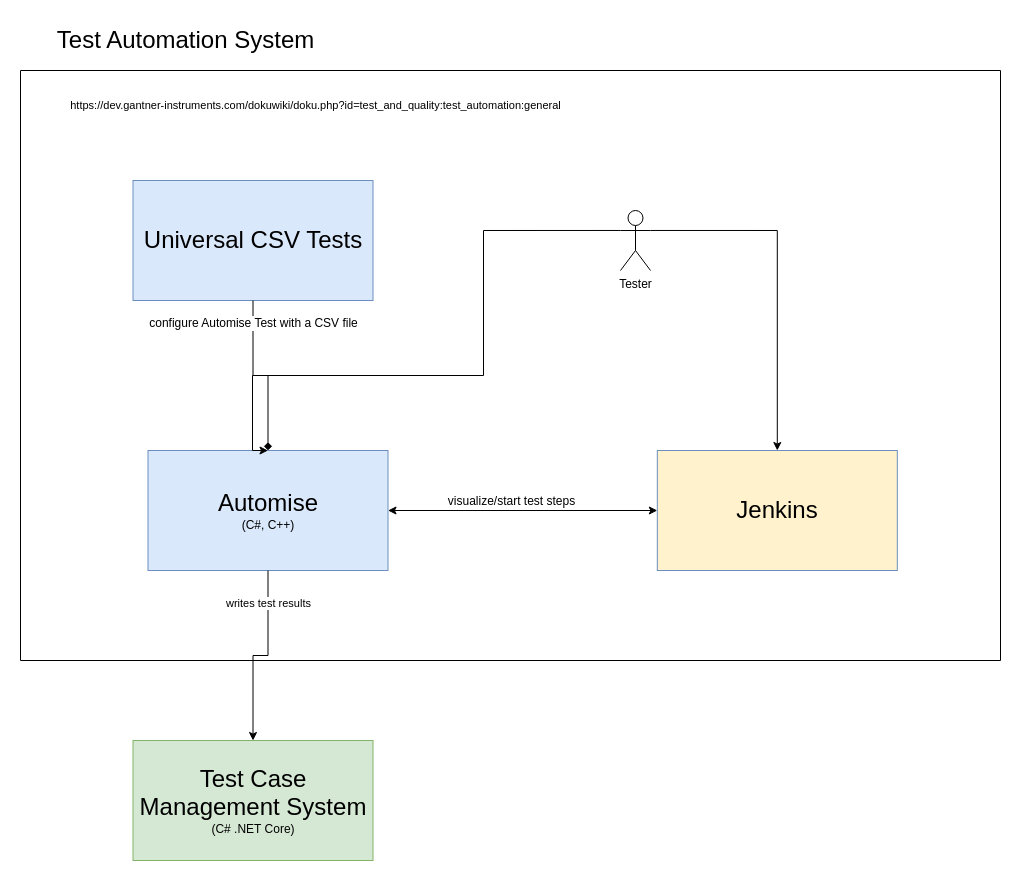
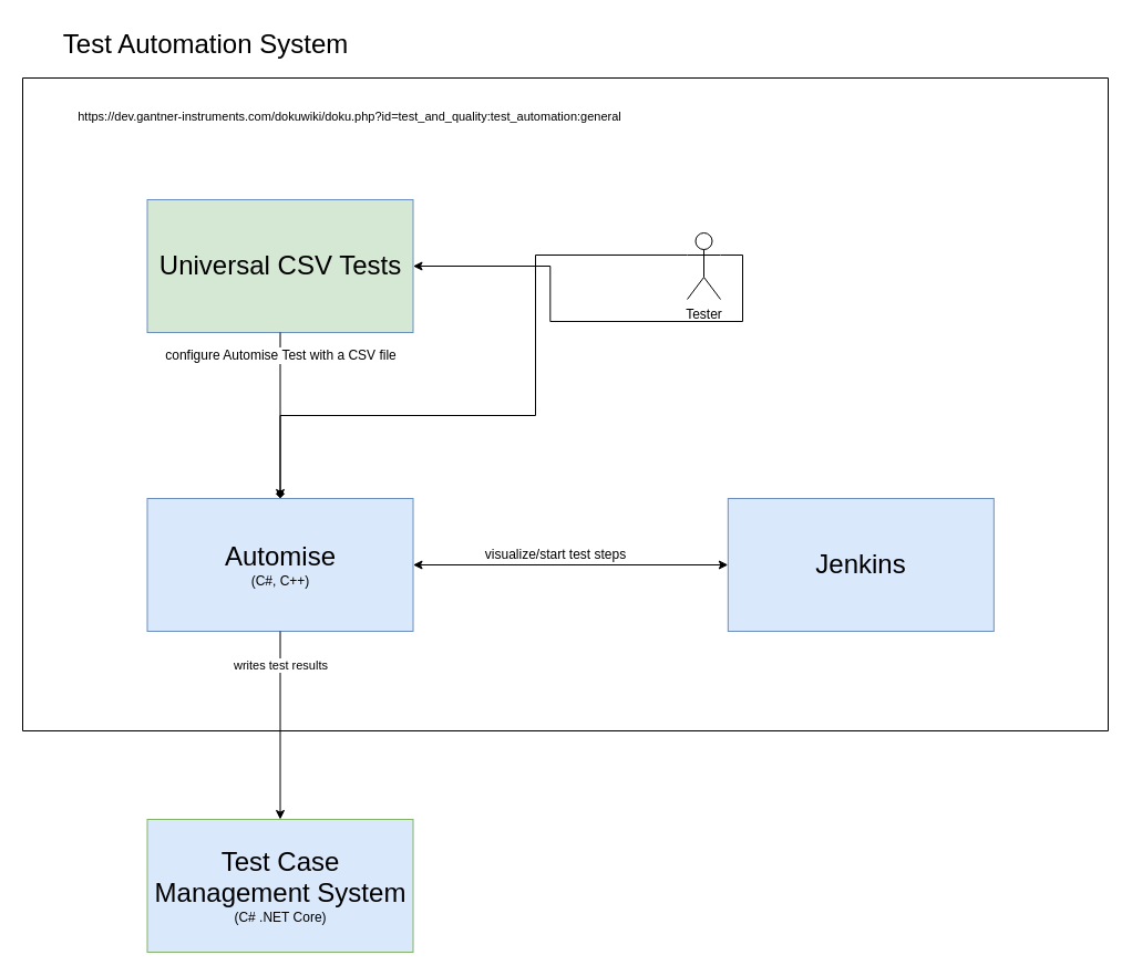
- <mxCell id="4" value="&lt;font style=&quot;font-size: 24px;&quot;&gt;Universal CSV Tests&lt;/font&gt;" style="rounded=0;whiteSpace=wrap;html=1;fillColor=#dae8fc;strokeColor=#6c8ebf;" parent="2" vertex="1"><mxGeometry x="112.5" y="110" width="240" height="120" as="geometry" /></mxCell>
+ <mxCell id="4" value="&lt;font style=&quot;font-size: 24px;&quot;&gt;Universal CSV Tests&lt;/font&gt;" style="rounded=0;whiteSpace=wrap;html=1;fillColor=#d5e8d4;strokeColor=#6c8ebf;" parent="2" vertex="1"><mxGeometry x="112.5" y="110" width="240" height="120" as="geometry" /></mxCell>
- <mxCell id="13" style="edgeStyle=orthogonalEdgeStyle;rounded=0;orthogonalLoop=1;jettySize=auto;html=1;exitX=1;exitY=0.333;exitDx=0;exitDy=0;exitPerimeter=0;" parent="2" source="14" target="11" edge="1"><mxGeometry relative="1" as="geometry" /></mxCell>
+ <mxCell id="13" style="edgeStyle=orthogonalEdgeStyle;rounded=0;orthogonalLoop=1;jettySize=auto;html=1;exitX=1;exitY=0.333;exitDx=0;exitDy=0;exitPerimeter=0;" parent="2" source="14" target="4" edge="1"><mxGeometry relative="1" as="geometry" /></mxCell>
- <mxCell id="5" value="&lt;font style=&quot;&quot;&gt;&lt;span style=&quot;font-size: 24px;&quot;&gt;Automise&lt;/span&gt;&lt;br&gt;&lt;font style=&quot;font-size: 12px;&quot;&gt;(C#, C++)&lt;/font&gt;&lt;br&gt;&lt;/font&gt;" style="rounded=0;whiteSpace=wrap;html=1;fillColor=#dae8fc;strokeColor=#6c8ebf;" parent="2" vertex="1"><mxGeometry x="127.5" y="380" width="240" height="120" as="geometry" /></mxCell>
+ <mxCell id="5" value="&lt;font style=&quot;&quot;&gt;&lt;span style=&quot;font-size: 24px;&quot;&gt;Automise&lt;/span&gt;&lt;br&gt;&lt;font style=&quot;font-size: 12px;&quot;&gt;(C#, C++)&lt;/font&gt;&lt;br&gt;&lt;/font&gt;" style="rounded=0;whiteSpace=wrap;html=1;fillColor=#dae8fc;strokeColor=#6c8ebf;" parent="2" vertex="1"><mxGeometry x="112.5" y="380" width="240" height="120" as="geometry" /></mxCell>
- <mxCell id="11" value="&lt;font style=&quot;font-size: 24px;&quot;&gt;Jenkins&lt;/font&gt;" style="rounded=0;whiteSpace=wrap;html=1;fillColor=#fff2cc;strokeColor=#6c8ebf;" parent="2" vertex="1"><mxGeometry x="636.82" y="380" width="240" height="120" as="geometry" /></mxCell>
+ <mxCell id="11" value="&lt;font style=&quot;font-size: 24px;&quot;&gt;Jenkins&lt;/font&gt;" style="rounded=0;whiteSpace=wrap;html=1;fillColor=#dae8fc;strokeColor=#6c8ebf;" parent="2" vertex="1"><mxGeometry x="636.82" y="380" width="240" height="120" as="geometry" /></mxCell>
- <mxCell id="16" value="&lt;font style=&quot;&quot;&gt;&lt;span style=&quot;font-size: 24px;&quot;&gt;Test Case Management System&lt;/span&gt;&lt;br&gt;&lt;font style=&quot;font-size: 12px;&quot;&gt;(C# .NET Core)&lt;/font&gt;&lt;br&gt;&lt;/font&gt;" style="rounded=0;whiteSpace=wrap;html=1;fillColor=#d5e8d4;strokeColor=#82b366;" parent="1" vertex="1"><mxGeometry x="132.5" y="740" width="240" height="120" as="geometry" /></mxCell>
+ <mxCell id="16" value="&lt;font style=&quot;&quot;&gt;&lt;span style=&quot;font-size: 24px;&quot;&gt;Test Case Management System&lt;/span&gt;&lt;br&gt;&lt;font style=&quot;font-size: 12px;&quot;&gt;(C# .NET Core)&lt;/font&gt;&lt;br&gt;&lt;/font&gt;" style="rounded=0;whiteSpace=wrap;html=1;fillColor=#dae8fc;strokeColor=#82b366;" parent="1" vertex="1"><mxGeometry x="132.5" y="740" width="240" height="120" as="geometry" /></mxCell>
